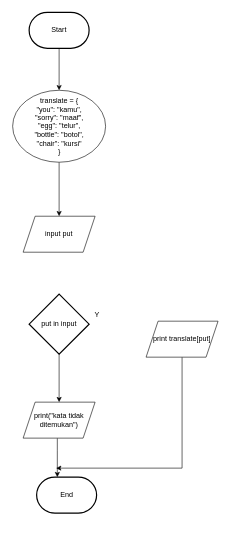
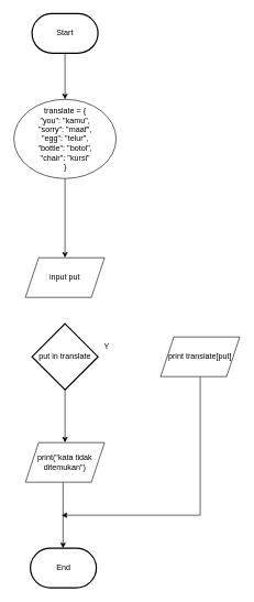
- <mxCell id="6" value="input put" style="shape=parallelogram;perimeter=parallelogramPerimeter;whiteSpace=wrap;html=1;fixedSize=1;" vertex="1" parent="1"><mxGeometry x="38" y="360" width="120" height="60" as="geometry" /></mxCell>
+ <mxCell id="6" value="input put" style="shape=parallelogram;perimeter=parallelogramPerimeter;whiteSpace=wrap;html=1;fixedSize=1;" vertex="1" parent="1"><mxGeometry x="38" y="390" width="120" height="60" as="geometry" /></mxCell>
- <mxCell id="8" value="put in input" style="strokeWidth=2;html=1;shape=mxgraph.flowchart.decision;whiteSpace=wrap;" vertex="1" parent="1"><mxGeometry x="48" y="490" width="100" height="100" as="geometry" /></mxCell>
+ <mxCell id="8" value="put in translate" style="strokeWidth=2;html=1;shape=mxgraph.flowchart.decision;whiteSpace=wrap;" vertex="1" parent="1"><mxGeometry x="48" y="490" width="100" height="100" as="geometry" /></mxCell>
- <mxCell id="10" value="print translate[put]" style="shape=parallelogram;perimeter=parallelogramPerimeter;whiteSpace=wrap;html=1;fixedSize=1;" vertex="1" parent="1"><mxGeometry x="243" y="535" width="120" height="60" as="geometry" /></mxCell>
+ <mxCell id="10" value="print translate[put]" style="shape=parallelogram;perimeter=parallelogramPerimeter;whiteSpace=wrap;html=1;fixedSize=1;" vertex="1" parent="1"><mxGeometry x="243" y="510" width="120" height="60" as="geometry" /></mxCell>
- <mxCell id="14" value="End" style="strokeWidth=2;html=1;shape=mxgraph.flowchart.terminator;whiteSpace=wrap;" vertex="1" parent="1"><mxGeometry x="60.5" y="795" width="100" height="60" as="geometry" /></mxCell>
+ <mxCell id="14" value="End" style="strokeWidth=2;html=1;shape=mxgraph.flowchart.terminator;whiteSpace=wrap;" vertex="1" parent="1"><mxGeometry x="45.5" y="830" width="100" height="60" as="geometry" /></mxCell>
